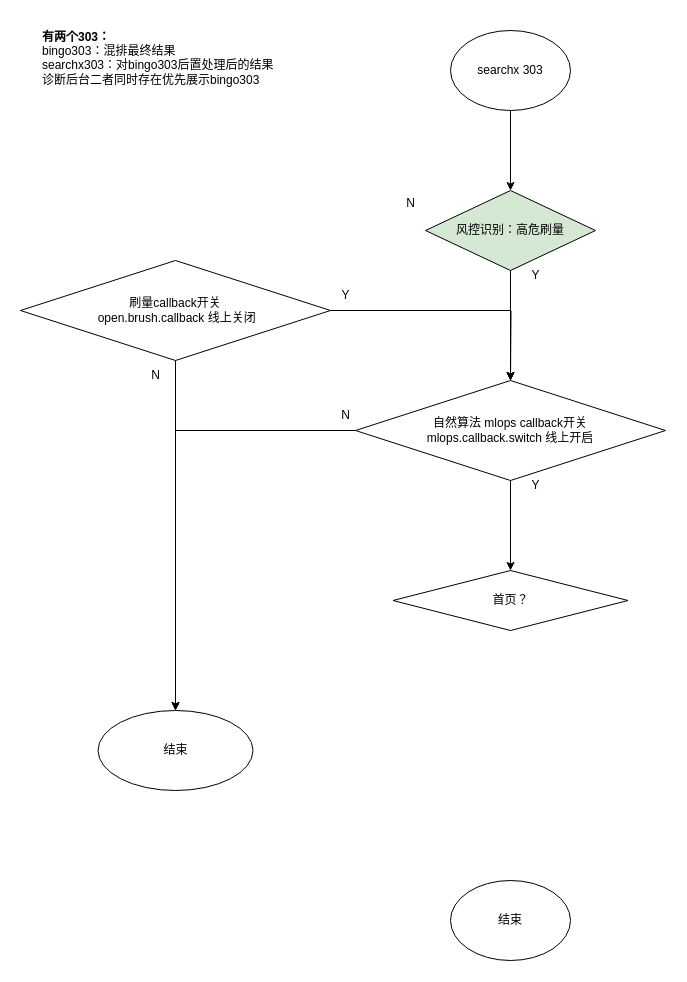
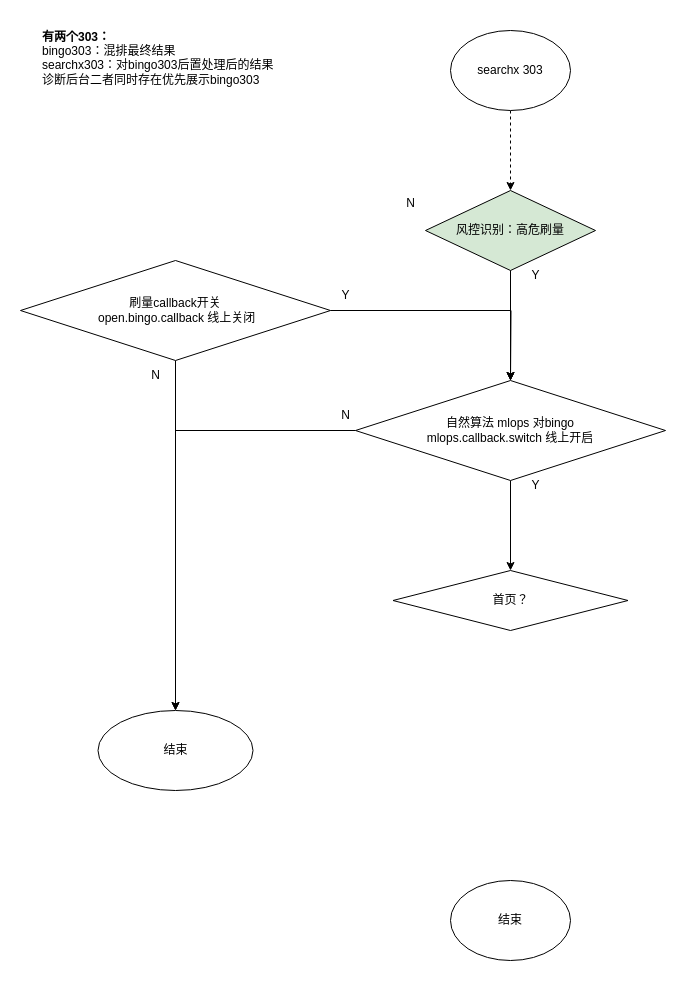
- <mxCell id="3" value="" style="edgeStyle=orthogonalEdgeStyle;rounded=0;orthogonalLoop=1;jettySize=auto;html=1;" edge="1" parent="1" source="4" target="7"><mxGeometry relative="1" as="geometry" /></mxCell>
+ <mxCell id="3" value="" style="edgeStyle=orthogonalEdgeStyle;rounded=0;orthogonalLoop=1;jettySize=auto;html=1;dashed=1;" edge="1" parent="1" source="4" target="7"><mxGeometry relative="1" as="geometry" /></mxCell>
- <mxCell id="10" value="刷量callback开关&lt;br&gt;&amp;nbsp;open.brush.callback 线上关闭" style="rhombus;whiteSpace=wrap;html=1;" vertex="1" parent="1"><mxGeometry x="20" y="260" width="310" height="100" as="geometry" /></mxCell>
+ <mxCell id="10" value="刷量callback开关&lt;br&gt;&amp;nbsp;open.bingo.callback 线上关闭" style="rhombus;whiteSpace=wrap;html=1;" vertex="1" parent="1"><mxGeometry x="20" y="260" width="310" height="100" as="geometry" /></mxCell>
- <mxCell id="18" value="自然算法 mlops callback开关&lt;div&gt;mlops.callback.switch 线上开启&lt;br&gt;&lt;/div&gt;" style="rhombus;whiteSpace=wrap;html=1;" vertex="1" parent="1"><mxGeometry x="355" y="380" width="310" height="100" as="geometry" /></mxCell>
+ <mxCell id="18" value="自然算法 mlops 对bingo&lt;div&gt;mlops.callback.switch 线上开启&lt;br&gt;&lt;/div&gt;" style="rhombus;whiteSpace=wrap;html=1;" vertex="1" parent="1"><mxGeometry x="355" y="380" width="310" height="100" as="geometry" /></mxCell>
